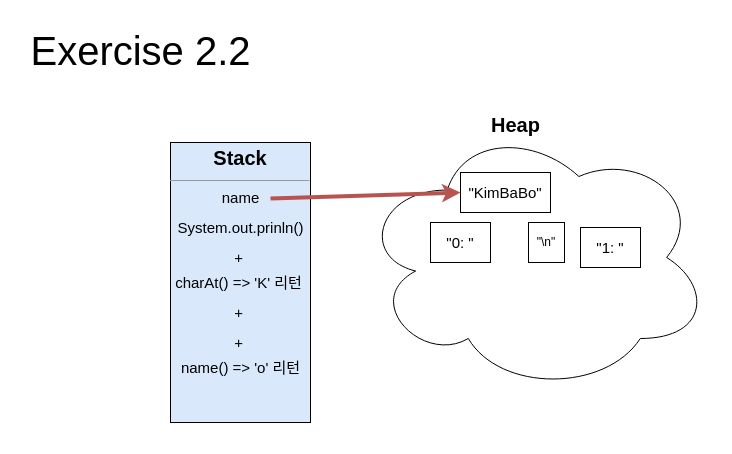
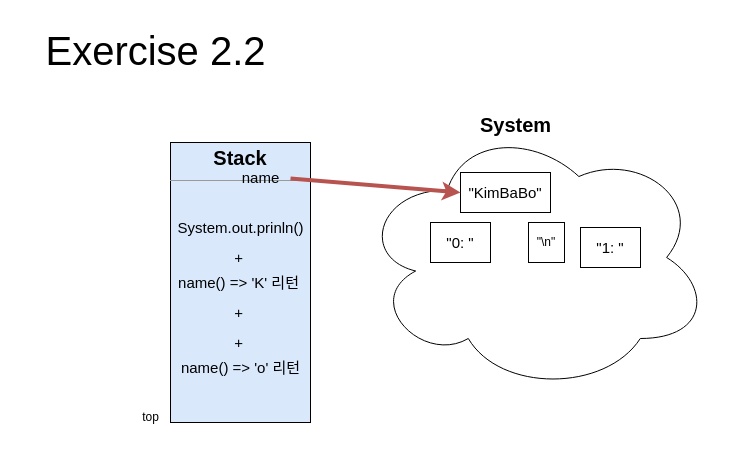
- <mxCell id="18" value="&lt;font style=&quot;font-size: 40px;&quot;&gt;Exercise 2.2&lt;/font&gt;" style="text;html=1;align=center;verticalAlign=middle;resizable=0;points=[];autosize=1;strokeColor=none;fillColor=none;" vertex="1" parent="1"><mxGeometry x="20" y="20" width="240" height="60" as="geometry" /></mxCell>
+ <mxCell id="18" value="&lt;font style=&quot;font-size: 40px;&quot;&gt;Exercise 2.2&lt;/font&gt;" style="text;html=1;align=center;verticalAlign=middle;resizable=0;points=[];autosize=1;strokeColor=none;fillColor=none;" vertex="1" parent="1"><mxGeometry x="35" y="20" width="240" height="60" as="geometry" /></mxCell>
- <mxCell id="6" value="&lt;h2&gt;&lt;font style=&quot;font-size: 20px;&quot;&gt;Heap&lt;/font&gt;&lt;/h2&gt;" style="text;html=1;align=center;verticalAlign=middle;resizable=0;points=[];autosize=1;strokeColor=none;fillColor=none;" vertex="1" parent="1"><mxGeometry x="480" y="90" width="70" height="70" as="geometry" /></mxCell>
+ <mxCell id="6" value="&lt;h2&gt;&lt;font style=&quot;font-size: 20px;&quot;&gt;System&lt;/font&gt;&lt;/h2&gt;" style="text;html=1;align=center;verticalAlign=middle;resizable=0;points=[];autosize=1;strokeColor=none;fillColor=none;" vertex="1" parent="1"><mxGeometry x="480" y="90" width="70" height="70" as="geometry" /></mxCell>
- <mxCell id="8" value="&lt;font style=&quot;font-size: 15px;&quot;&gt;name&lt;/font&gt;" style="text;html=1;align=center;verticalAlign=middle;resizable=0;points=[];autosize=1;strokeColor=none;fillColor=none;" vertex="1" parent="1"><mxGeometry x="210" y="182" width="60" height="30" as="geometry" /></mxCell>
+ <mxCell id="8" value="&lt;font style=&quot;font-size: 15px;&quot;&gt;name&lt;/font&gt;" style="text;html=1;align=center;verticalAlign=middle;resizable=0;points=[];autosize=1;strokeColor=none;fillColor=none;" vertex="1" parent="1"><mxGeometry x="230" y="162" width="60" height="30" as="geometry" /></mxCell>
- <mxCell id="13" value="&lt;span style=&quot;font-size: 15px;&quot;&gt;charAt() =&amp;gt; 'K'&amp;nbsp;리턴&lt;/span&gt;" style="text;html=1;align=center;verticalAlign=middle;resizable=0;points=[];autosize=1;strokeColor=none;fillColor=none;" vertex="1" parent="1"><mxGeometry x="163" y="267" width="150" height="30" as="geometry" /></mxCell>
+ <mxCell id="13" value="&lt;span style=&quot;font-size: 15px;&quot;&gt;name() =&amp;gt; 'K'&amp;nbsp;리턴&lt;/span&gt;" style="text;html=1;align=center;verticalAlign=middle;resizable=0;points=[];autosize=1;strokeColor=none;fillColor=none;" vertex="1" parent="1"><mxGeometry x="163" y="267" width="150" height="30" as="geometry" /></mxCell>
+ <mxCell id="4" value="top" style="text;html=1;align=center;verticalAlign=middle;resizable=0;points=[];autosize=1;strokeColor=none;fillColor=none;" vertex="1" parent="1"><mxGeometry x="130" y="402" width="40" height="30" as="geometry" /></mxCell>
